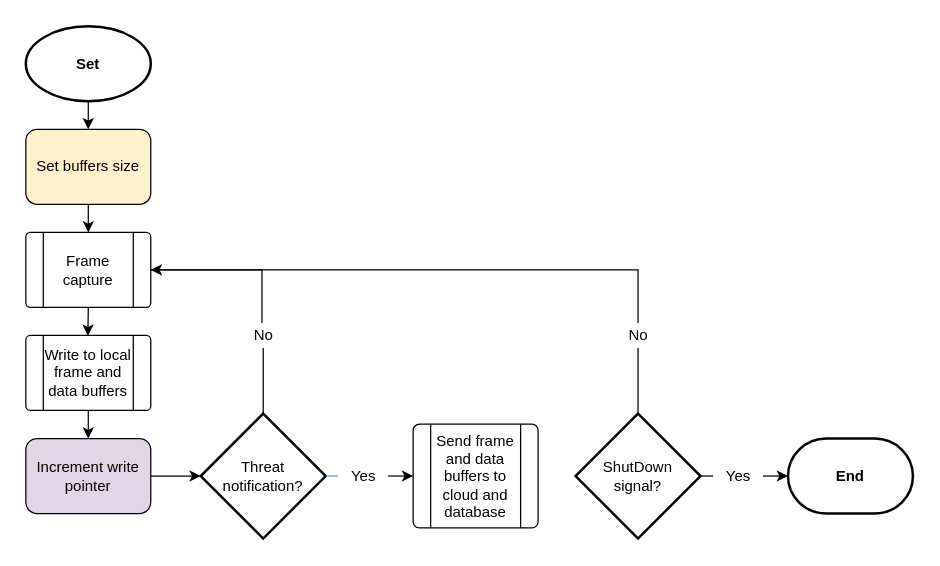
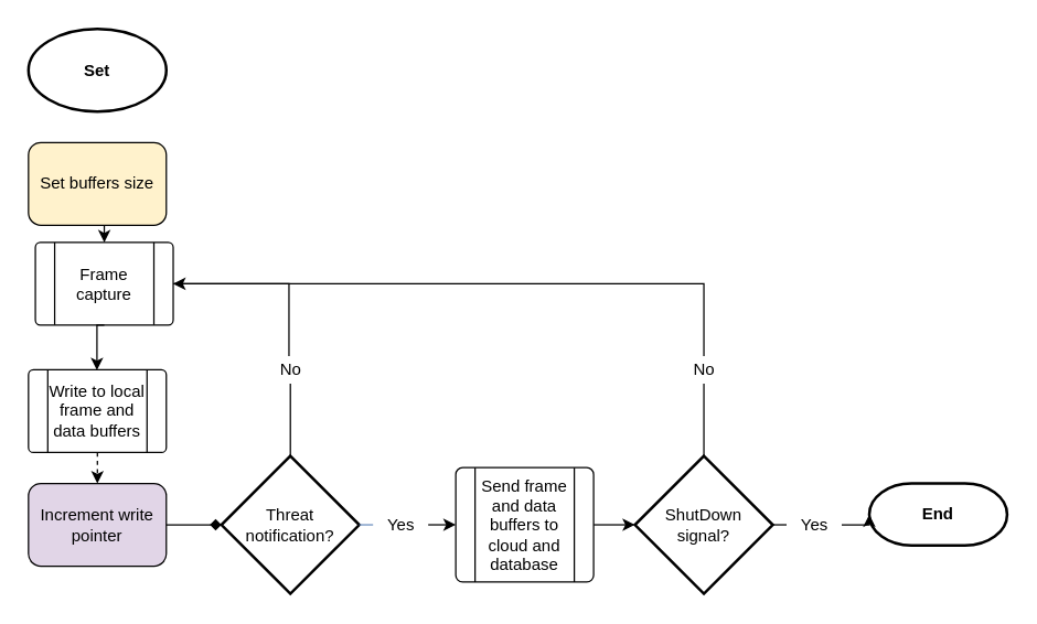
- <mxCell id="2" style="edgeStyle=orthogonalEdgeStyle;rounded=0;orthogonalLoop=1;jettySize=auto;html=1;exitX=0.5;exitY=1;exitDx=0;exitDy=0;exitPerimeter=0;entryX=0.5;entryY=0;entryDx=0;entryDy=0;endArrow=classic;endFill=1;" edge="1" parent="1" source="3" target="9"><mxGeometry relative="1" as="geometry" /></mxCell>
- <mxCell id="5" value="Frame capture" style="verticalLabelPosition=middle;verticalAlign=middle;html=1;shape=process;whiteSpace=wrap;rounded=1;size=0.14;arcSize=6;labelPosition=center;align=center;" vertex="1" parent="1"><mxGeometry x="20" y="185.5" width="100" height="60" as="geometry" /></mxCell>
+ <mxCell id="5" value="Frame capture" style="verticalLabelPosition=middle;verticalAlign=middle;html=1;shape=process;whiteSpace=wrap;rounded=1;size=0.14;arcSize=6;labelPosition=center;align=center;" vertex="1" parent="1"><mxGeometry x="25" y="175.5" width="100" height="60" as="geometry" /></mxCell>
- <mxCell id="18" style="edgeStyle=orthogonalEdgeStyle;rounded=0;orthogonalLoop=1;jettySize=auto;html=1;exitX=0.5;exitY=1;exitDx=0;exitDy=0;entryX=0.5;entryY=0;entryDx=0;entryDy=0;endArrow=classic;endFill=1;" edge="1" parent="1" source="19" target="21"><mxGeometry relative="1" as="geometry" /></mxCell>
+ <mxCell id="18" style="edgeStyle=orthogonalEdgeStyle;rounded=0;orthogonalLoop=1;jettySize=auto;html=1;exitX=0.5;exitY=1;exitDx=0;exitDy=0;entryX=0.5;entryY=0;entryDx=0;entryDy=0;endArrow=classic;endFill=1;dashed=1;" edge="1" parent="1" source="19" target="21"><mxGeometry relative="1" as="geometry" /></mxCell>
- <mxCell id="20" style="edgeStyle=orthogonalEdgeStyle;rounded=0;orthogonalLoop=1;jettySize=auto;html=1;exitX=1;exitY=0.5;exitDx=0;exitDy=0;entryX=0;entryY=0.5;entryDx=0;entryDy=0;entryPerimeter=0;endArrow=classic;endFill=1;" edge="1" parent="1" source="21" target="15"><mxGeometry relative="1" as="geometry" /></mxCell>
+ <mxCell id="20" style="edgeStyle=orthogonalEdgeStyle;rounded=0;orthogonalLoop=1;jettySize=auto;html=1;exitX=1;exitY=0.5;exitDx=0;exitDy=0;entryX=0;entryY=0.5;entryDx=0;entryDy=0;entryPerimeter=0;endArrow=diamond;endFill=1;" edge="1" parent="1" source="21" target="15"><mxGeometry relative="1" as="geometry" /></mxCell>
+ <mxCell id="10" style="edgeStyle=orthogonalEdgeStyle;rounded=0;orthogonalLoop=1;jettySize=auto;html=1;exitX=1;exitY=0.5;exitDx=0;exitDy=0;entryX=0;entryY=0.5;entryDx=0;entryDy=0;entryPerimeter=0;endArrow=classic;endFill=1;" edge="1" parent="1" source="11" target="26"><mxGeometry relative="1" as="geometry" /></mxCell>
- <mxCell id="4" value="&lt;b&gt;End&lt;/b&gt;" style="strokeWidth=2;html=1;shape=mxgraph.flowchart.terminator;whiteSpace=wrap;" vertex="1" parent="1"><mxGeometry x="630" y="350.5" width="100" height="60" as="geometry" /></mxCell>
+ <mxCell id="4" value="&lt;b&gt;End&lt;/b&gt;" style="strokeWidth=2;html=1;shape=mxgraph.flowchart.terminator;whiteSpace=wrap;" vertex="1" parent="1"><mxGeometry x="630" y="350.5" width="100" height="45" as="geometry" /></mxCell>
